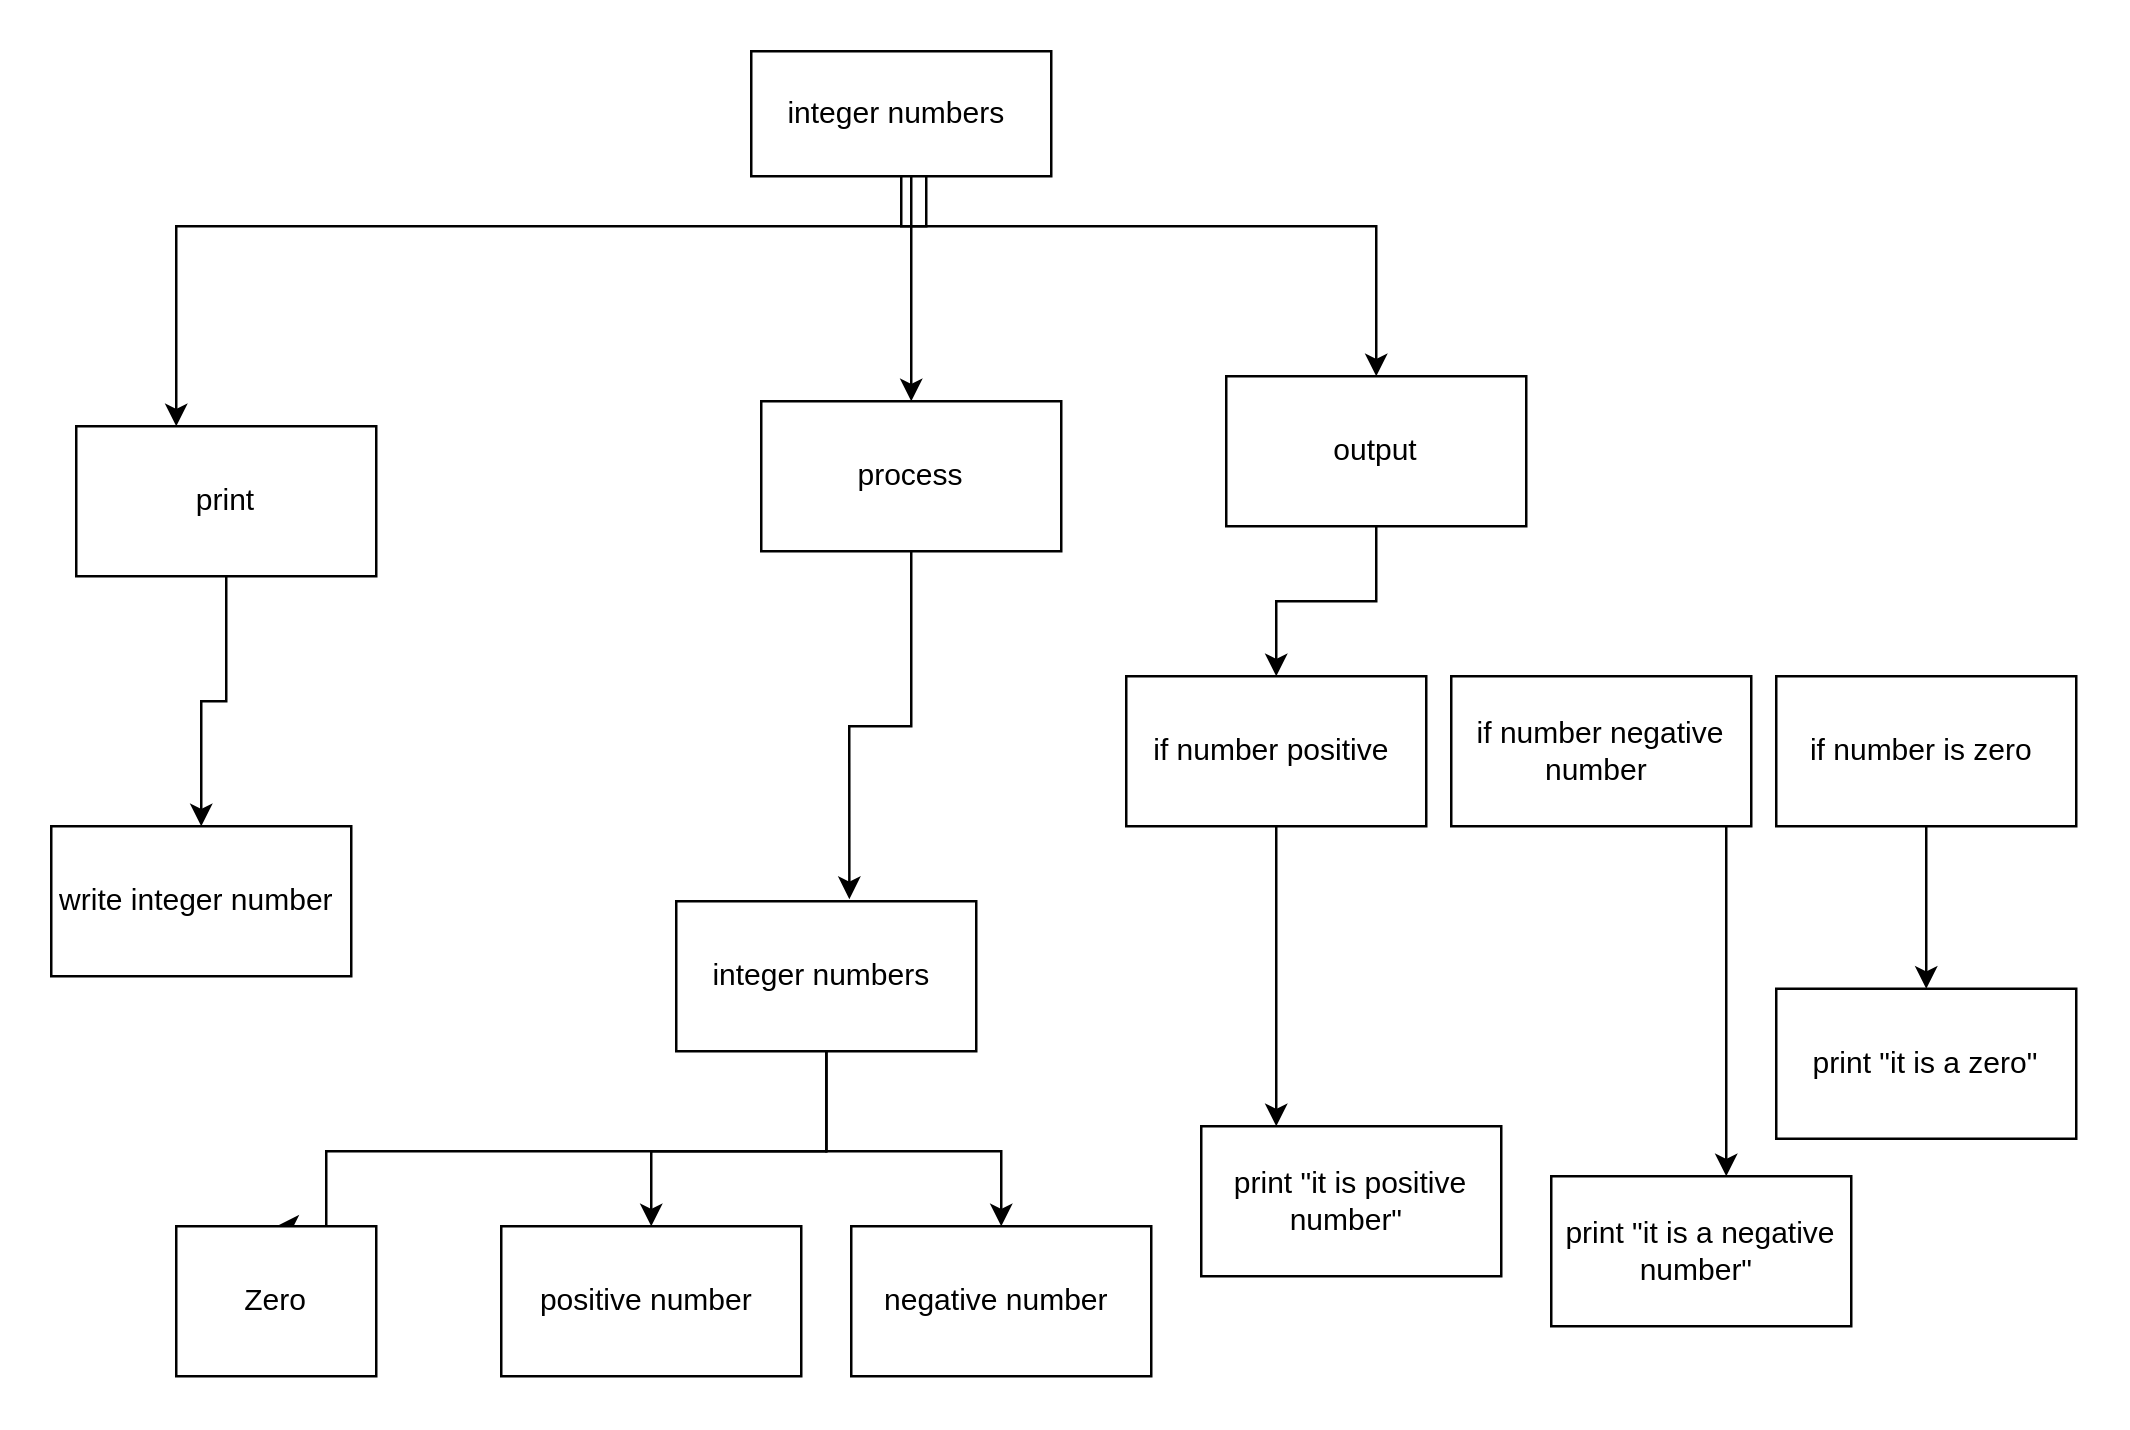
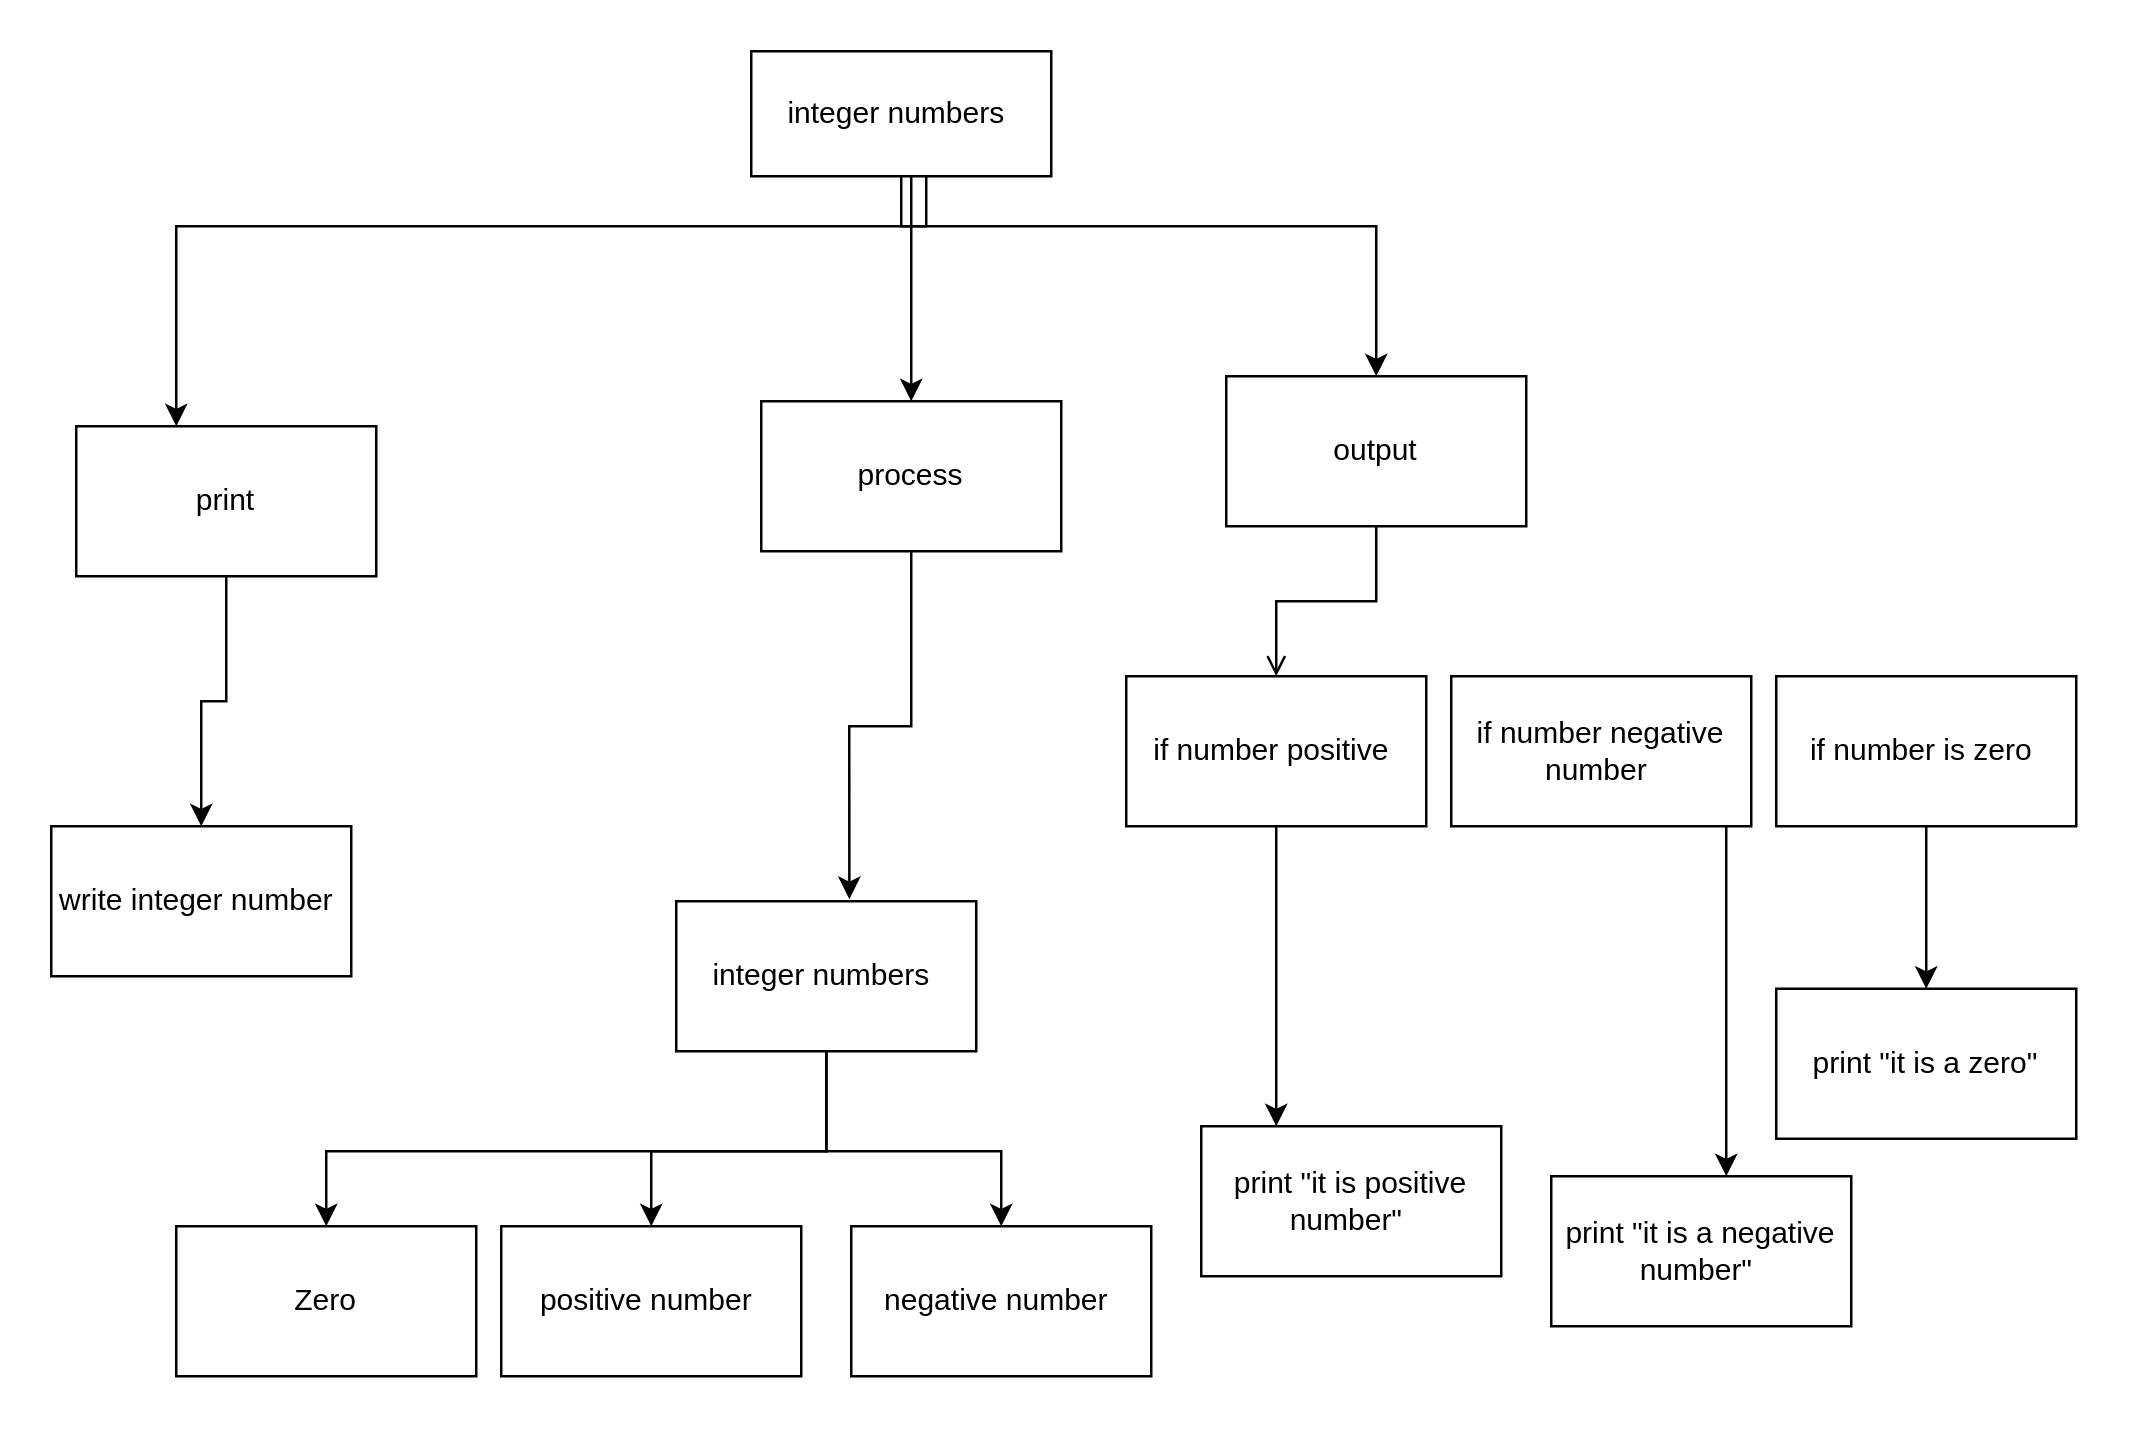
- <mxCell id="10" style="edgeStyle=orthogonalEdgeStyle;rounded=0;html=1;entryX=0.5;entryY=0;entryDx=0;entryDy=0;" parent="1" source="11" target="18" edge="1"><mxGeometry relative="1" as="geometry" /></mxCell>
+ <mxCell id="10" style="edgeStyle=orthogonalEdgeStyle;rounded=0;html=1;entryX=0.5;entryY=0;entryDx=0;entryDy=0;endArrow=open;" parent="1" source="11" target="18" edge="1"><mxGeometry relative="1" as="geometry" /></mxCell>
- <mxCell id="28" value="Zero" style="rounded=0;whiteSpace=wrap;html=1;" vertex="1" parent="1"><mxGeometry x="70" y="490" width="80" height="60" as="geometry" /></mxCell>
+ <mxCell id="28" value="Zero" style="rounded=0;whiteSpace=wrap;html=1;" vertex="1" parent="1"><mxGeometry x="70" y="490" width="120" height="60" as="geometry" /></mxCell>
